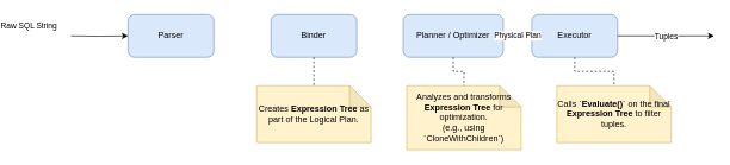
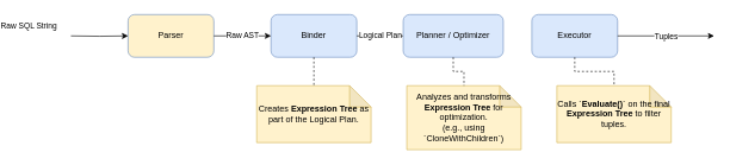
- <mxCell id="2" value="Parser" style="rounded=1;whiteSpace=wrap;html=1;fillColor=#dae8fc;strokeColor=#6c8ebf;" parent="1" vertex="1"><mxGeometry x="120" y="20" width="120" height="60" as="geometry" /></mxCell>
+ <mxCell id="2" value="Parser" style="rounded=1;whiteSpace=wrap;html=1;fillColor=#fff2cc;strokeColor=#6c8ebf;" parent="1" vertex="1"><mxGeometry x="120" y="20" width="120" height="60" as="geometry" /></mxCell>
+ <mxCell id="8" value="Raw AST" style="edgeStyle=orthogonalEdgeStyle;rounded=0;orthogonalLoop=1;jettySize=auto;html=1;endArrow=classic;endFill=1;" edge="1" parent="1" source="2" target="3"><mxGeometry relative="1" as="geometry" /></mxCell>
+ <mxCell id="9" value="Logical Plan" style="edgeStyle=orthogonalEdgeStyle;rounded=0;orthogonalLoop=1;jettySize=auto;html=1;endArrow=classic;endFill=1;" edge="1" parent="1" source="3" target="4"><mxGeometry relative="1" as="geometry" /></mxCell>
- <mxCell id="10" value="Physical Plan" style="edgeStyle=orthogonalEdgeStyle;rounded=0;orthogonalLoop=1;jettySize=auto;html=1;endArrow=classic;endFill=1;" edge="1" parent="1" source="4" target="5"><mxGeometry relative="1" as="geometry" /></mxCell>
